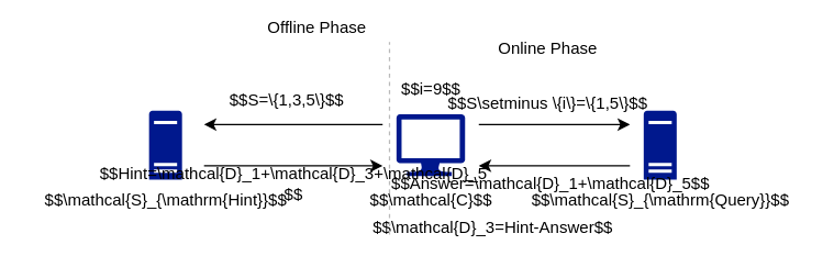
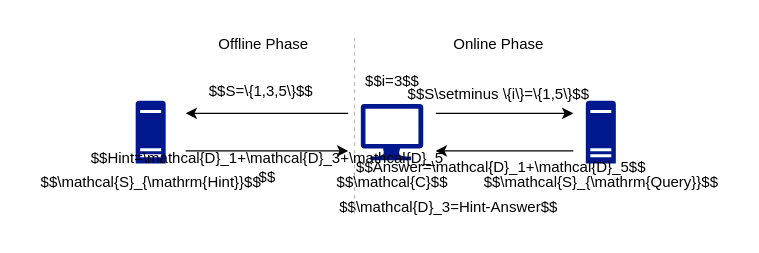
- <mxCell id="17" value="Offline Phase" style="text;html=1;align=center;verticalAlign=middle;resizable=0;points=[];autosize=1;strokeColor=none;fillColor=none;" parent="1" vertex="1"><mxGeometry x="180" y="5" width="100" height="30" as="geometry" /></mxCell>
+ <mxCell id="17" value="Offline Phase" style="text;html=1;align=center;verticalAlign=middle;resizable=0;points=[];autosize=1;strokeColor=none;fillColor=none;" parent="1" vertex="1"><mxGeometry x="160" y="20" width="100" height="30" as="geometry" /></mxCell>
- <mxCell id="14" value="$$i=9$$" style="text;html=1;align=center;verticalAlign=middle;resizable=0;points=[];autosize=1;strokeColor=none;fillColor=none;" parent="1" vertex="1"><mxGeometry x="278" y="50" width="70" height="30" as="geometry" /></mxCell>
+ <mxCell id="14" value="$$i=3$$" style="text;html=1;align=center;verticalAlign=middle;resizable=0;points=[];autosize=1;strokeColor=none;fillColor=none;" parent="1" vertex="1"><mxGeometry x="278" y="50" width="70" height="30" as="geometry" /></mxCell>
